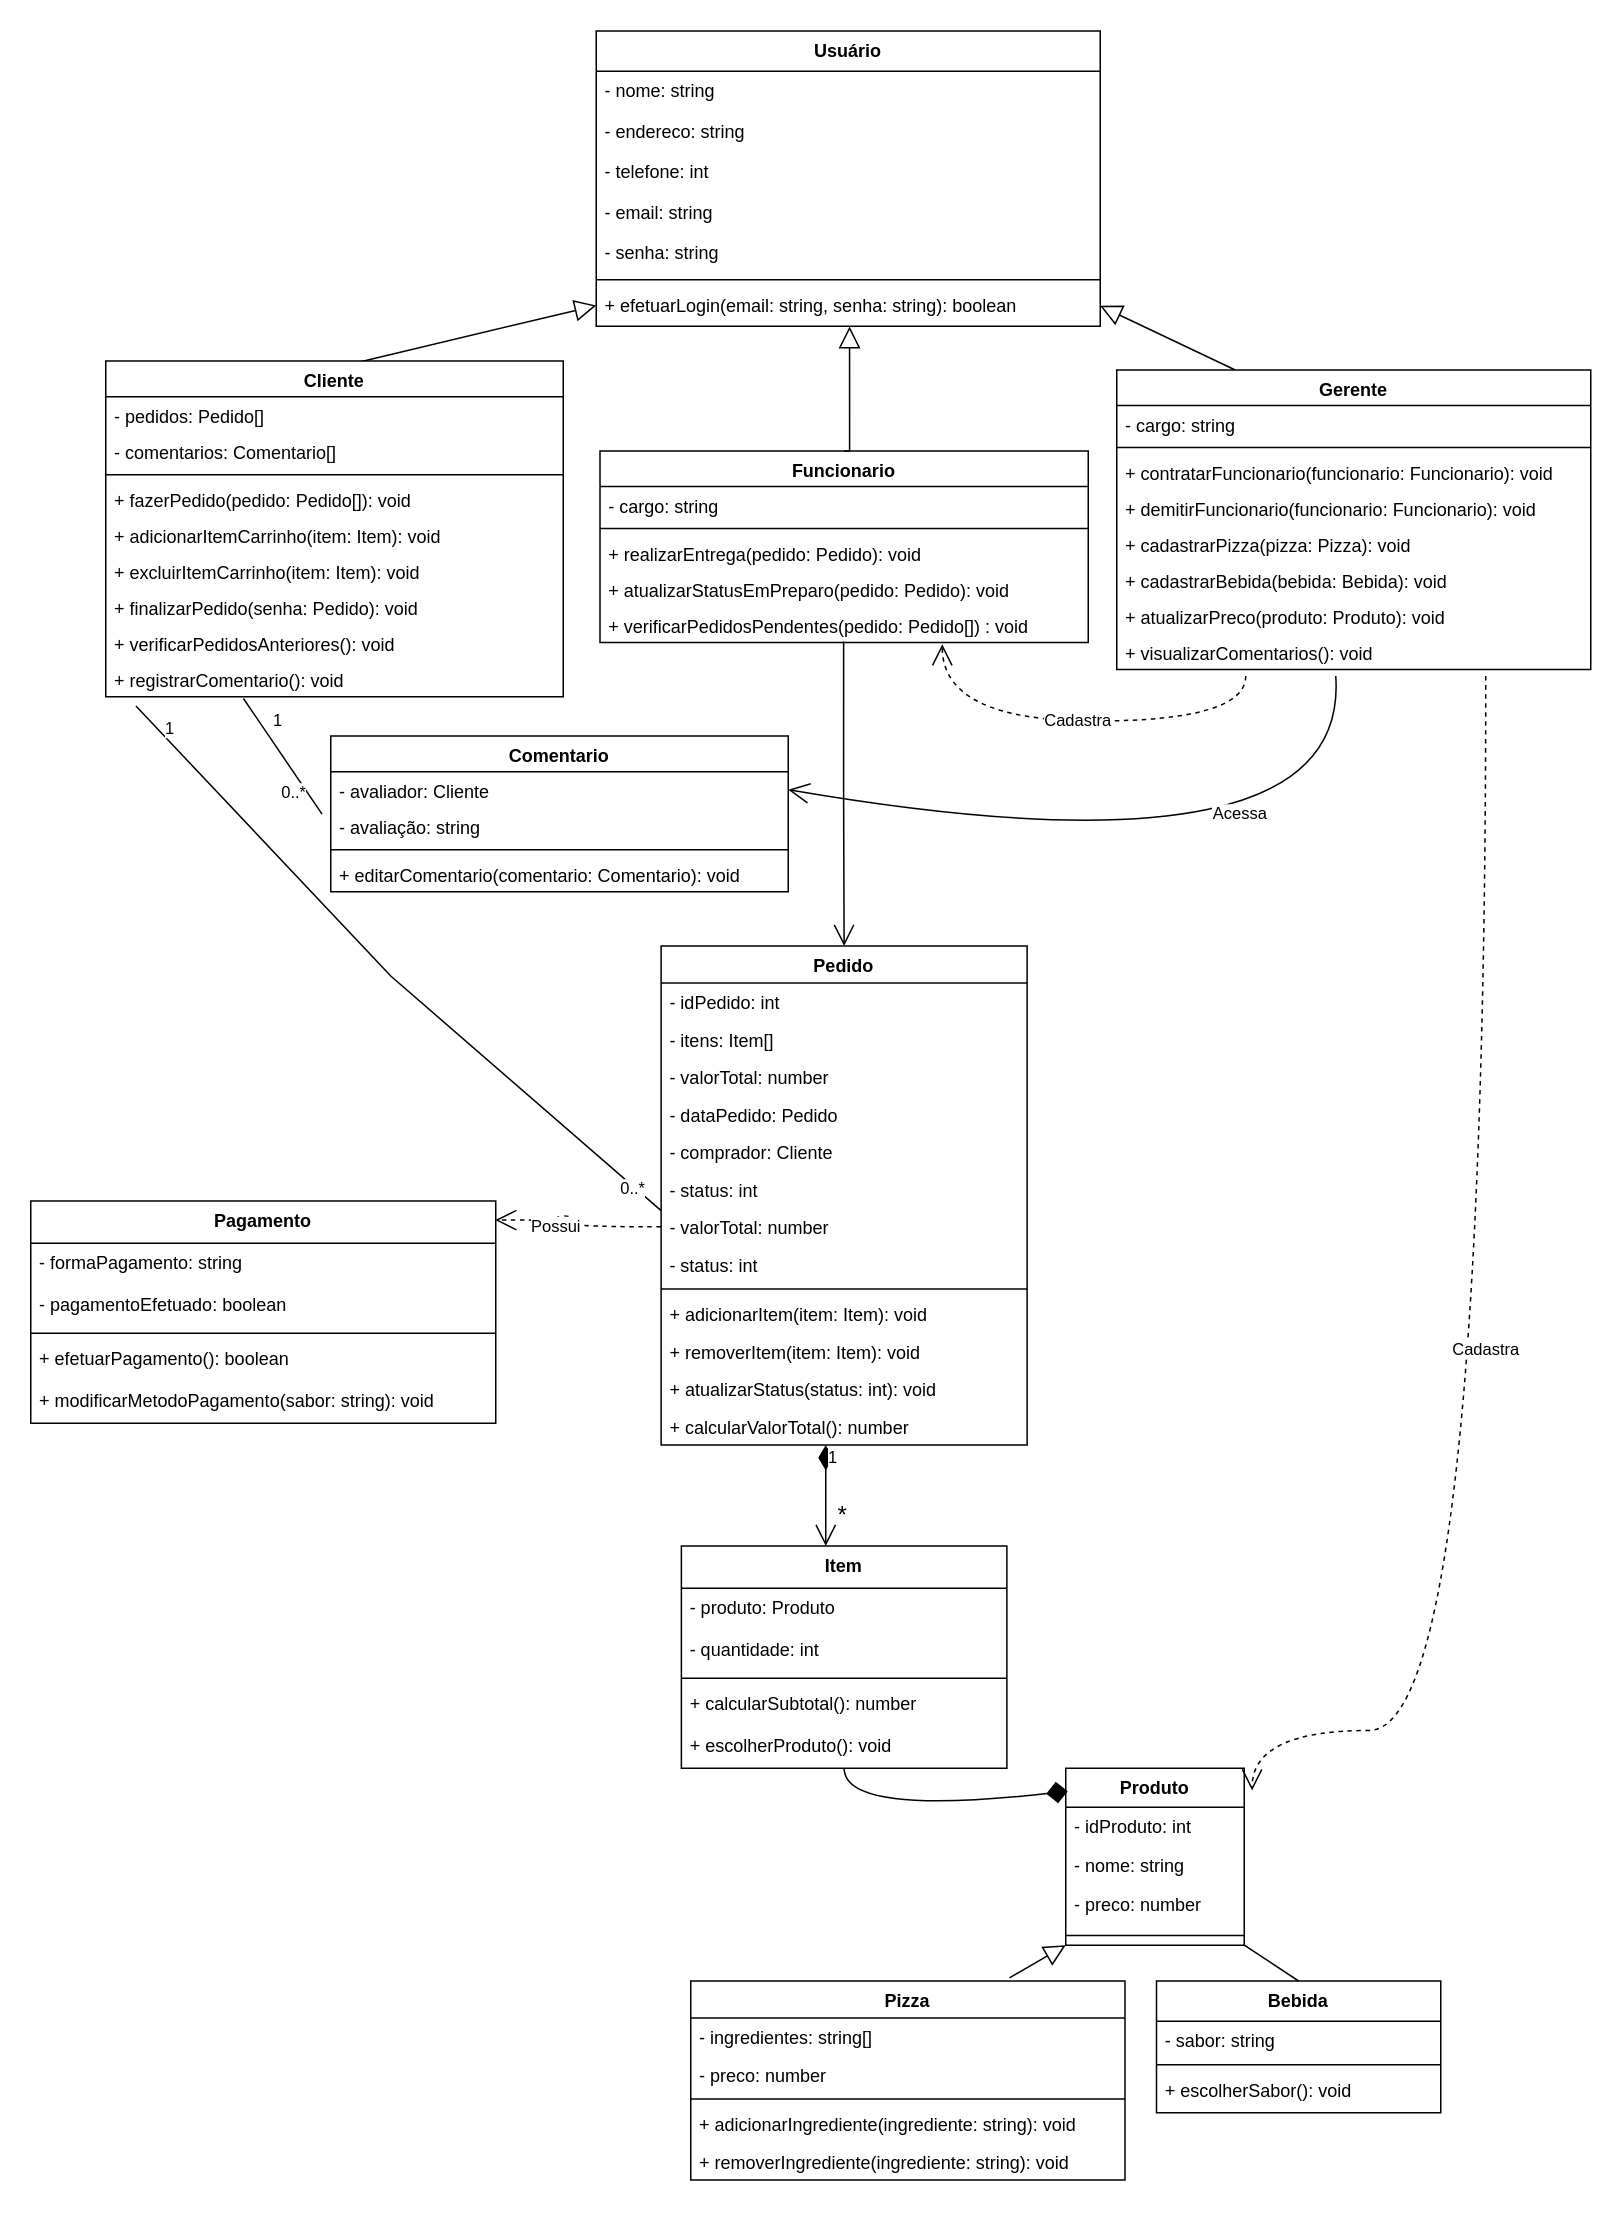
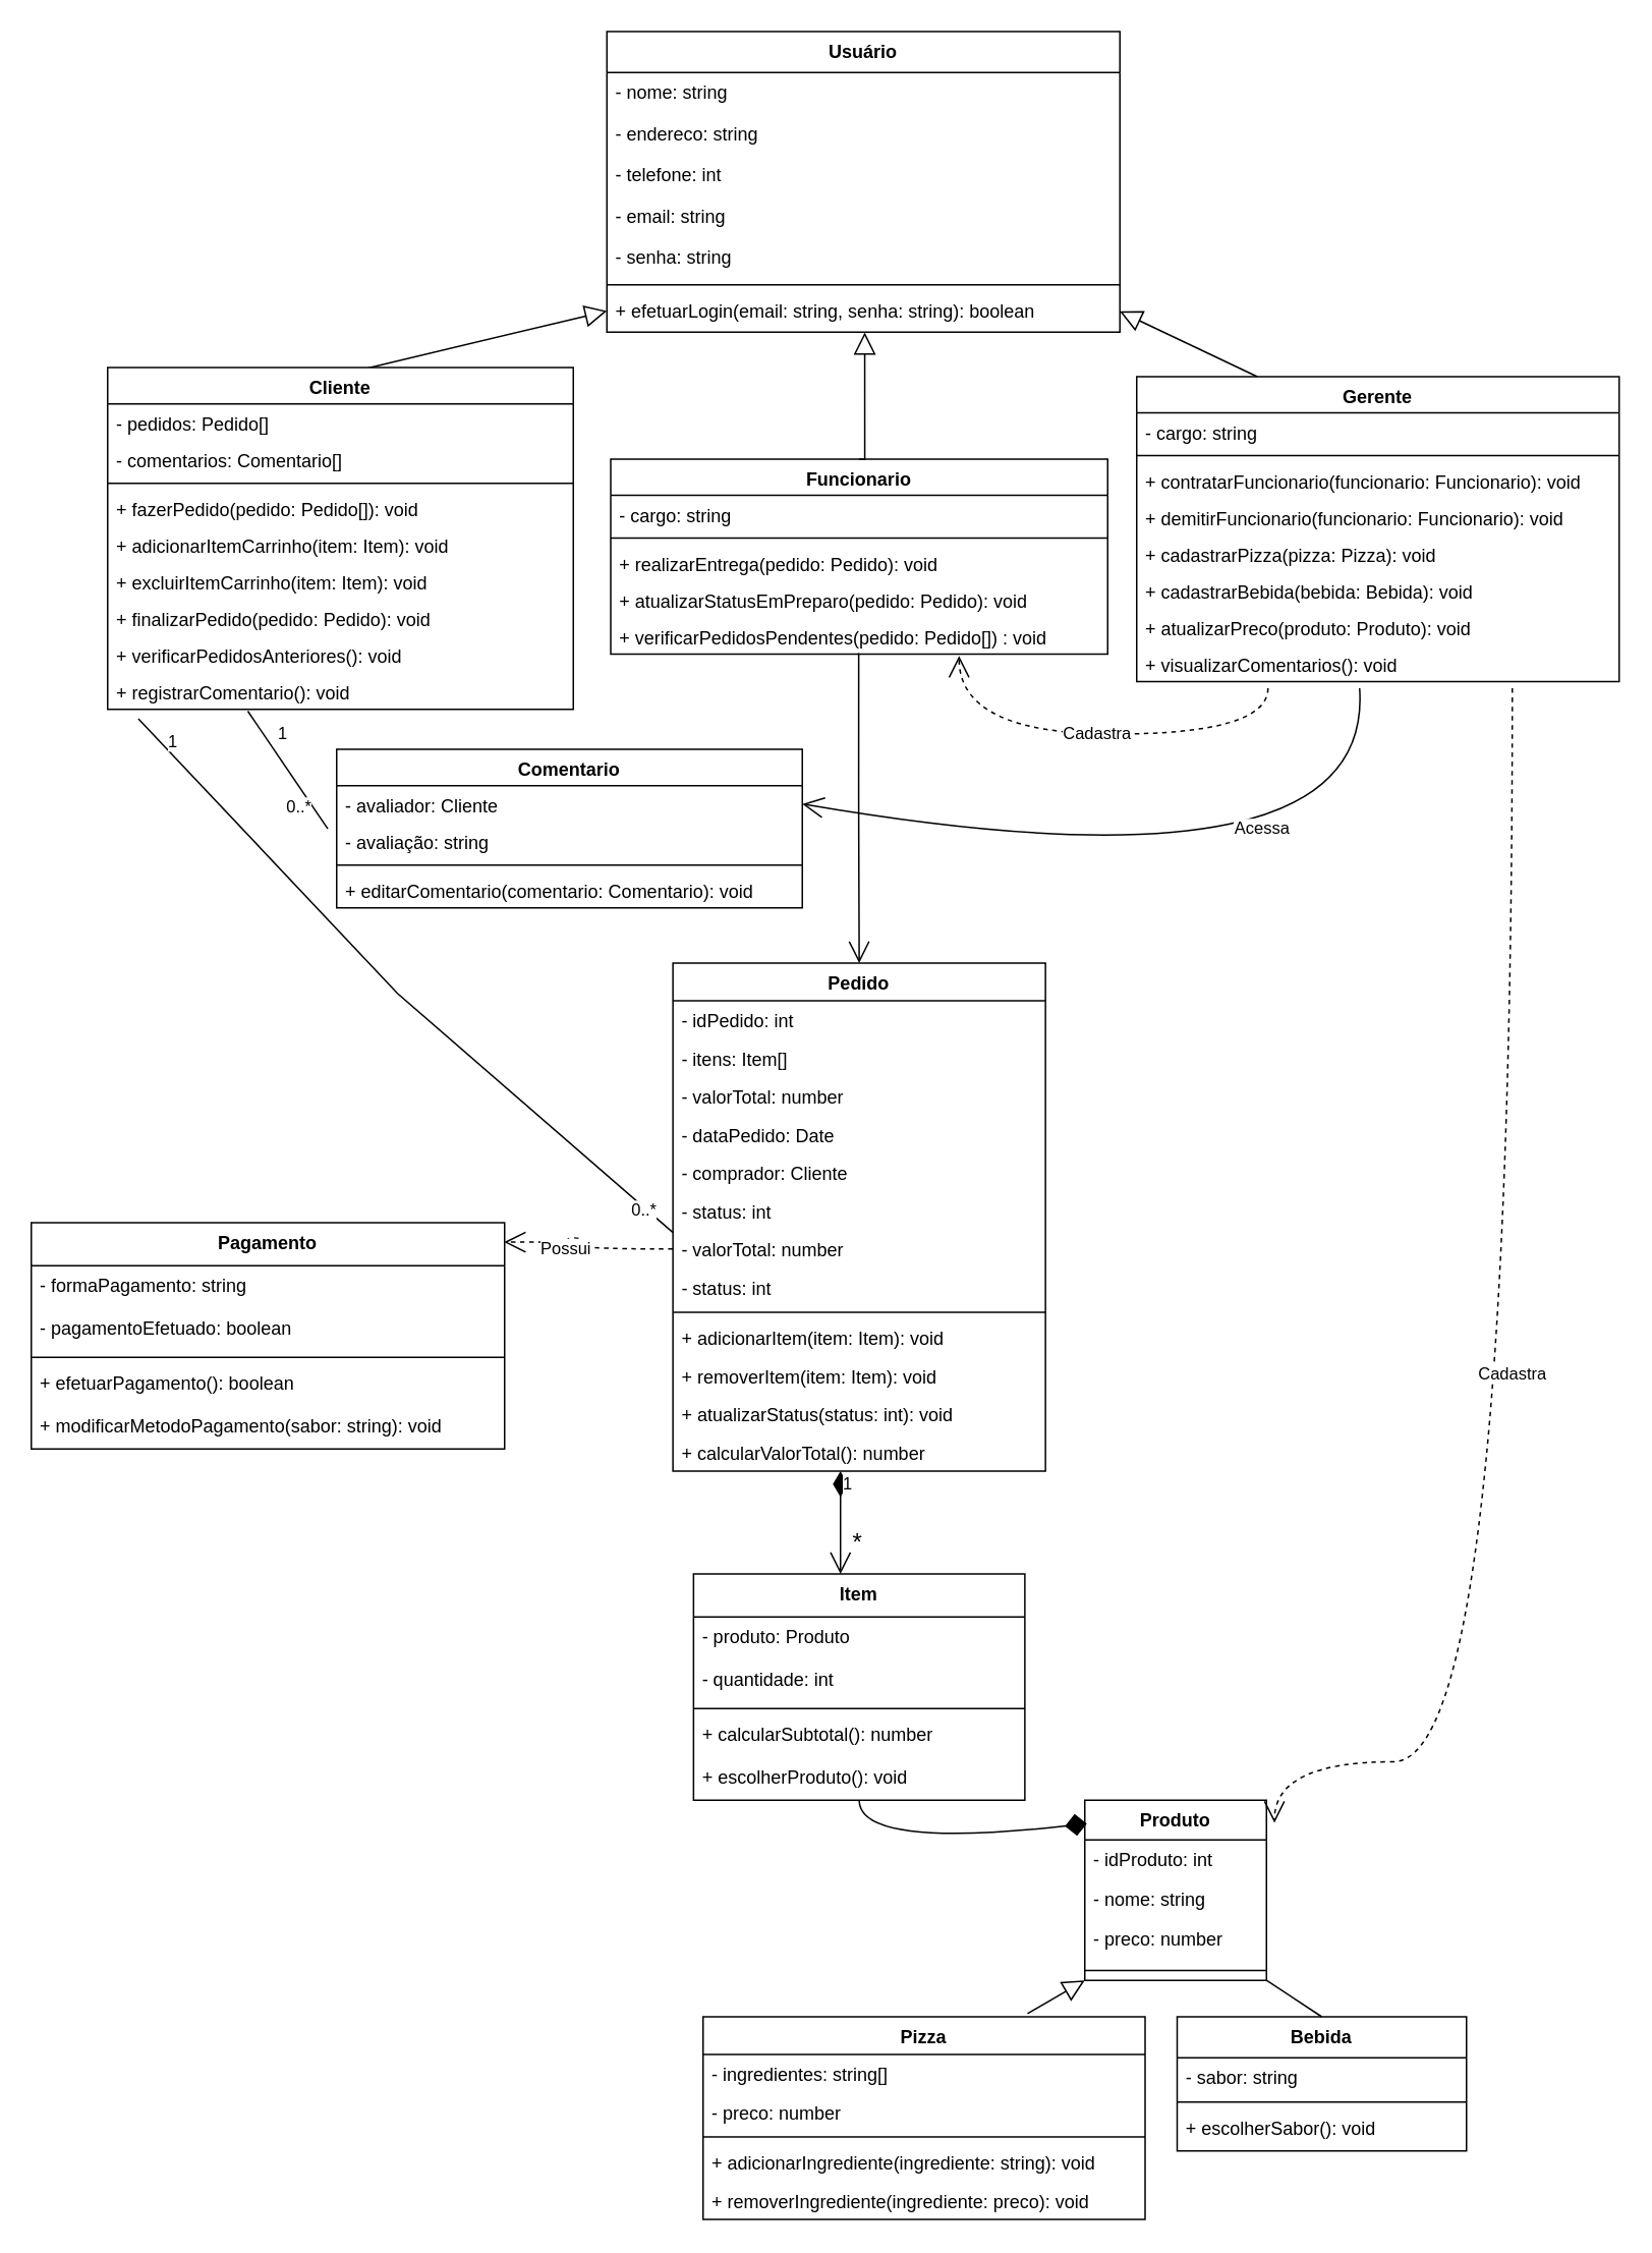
- <mxCell id="96" value="+ finalizarPedido(senha: Pedido): void" style="text;strokeColor=none;fillColor=none;align=left;verticalAlign=top;spacingLeft=4;spacingRight=4;overflow=hidden;rotatable=0;points=[[0,0.5],[1,0.5]];portConstraint=eastwest;" parent="89" vertex="1"><mxGeometry y="151.81" width="305" height="24" as="geometry" /></mxCell>
+ <mxCell id="96" value="+ finalizarPedido(pedido: Pedido): void" style="text;strokeColor=none;fillColor=none;align=left;verticalAlign=top;spacingLeft=4;spacingRight=4;overflow=hidden;rotatable=0;points=[[0,0.5],[1,0.5]];portConstraint=eastwest;" parent="89" vertex="1"><mxGeometry y="151.81" width="305" height="24" as="geometry" /></mxCell>
- <mxCell id="32" value="- dataPedido: Pedido" style="text;strokeColor=none;fillColor=none;align=left;verticalAlign=top;spacingLeft=4;spacingRight=4;overflow=hidden;rotatable=0;points=[[0,0.5],[1,0.5]];portConstraint=eastwest;" parent="28" vertex="1"><mxGeometry y="99.731" width="244" height="25" as="geometry" /></mxCell>
+ <mxCell id="32" value="- dataPedido: Date" style="text;strokeColor=none;fillColor=none;align=left;verticalAlign=top;spacingLeft=4;spacingRight=4;overflow=hidden;rotatable=0;points=[[0,0.5],[1,0.5]];portConstraint=eastwest;" parent="28" vertex="1"><mxGeometry y="99.731" width="244" height="25" as="geometry" /></mxCell>
- <mxCell id="23" value="+ removerIngrediente(ingrediente: string): void" style="text;strokeColor=none;fillColor=none;align=left;verticalAlign=top;spacingLeft=4;spacingRight=4;overflow=hidden;rotatable=0;points=[[0,0.5],[1,0.5]];portConstraint=eastwest;" parent="18" vertex="1"><mxGeometry y="107.731" width="289.5" height="25" as="geometry" /></mxCell>
+ <mxCell id="23" value="+ removerIngrediente(ingrediente: preco): void" style="text;strokeColor=none;fillColor=none;align=left;verticalAlign=top;spacingLeft=4;spacingRight=4;overflow=hidden;rotatable=0;points=[[0,0.5],[1,0.5]];portConstraint=eastwest;" parent="18" vertex="1"><mxGeometry y="107.731" width="289.5" height="25" as="geometry" /></mxCell>
